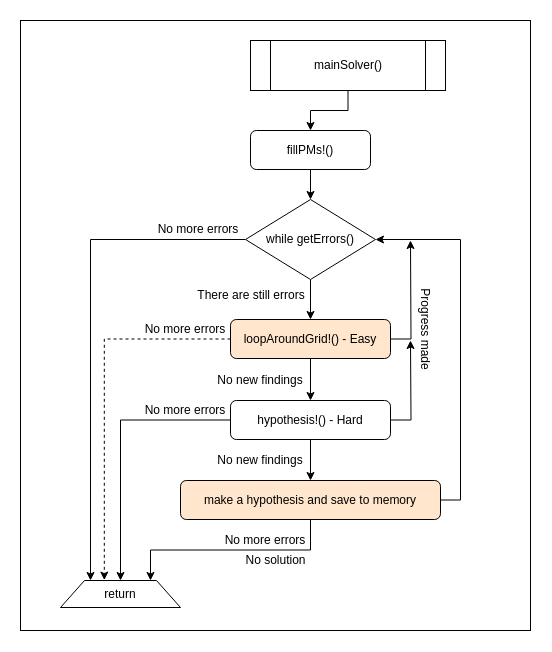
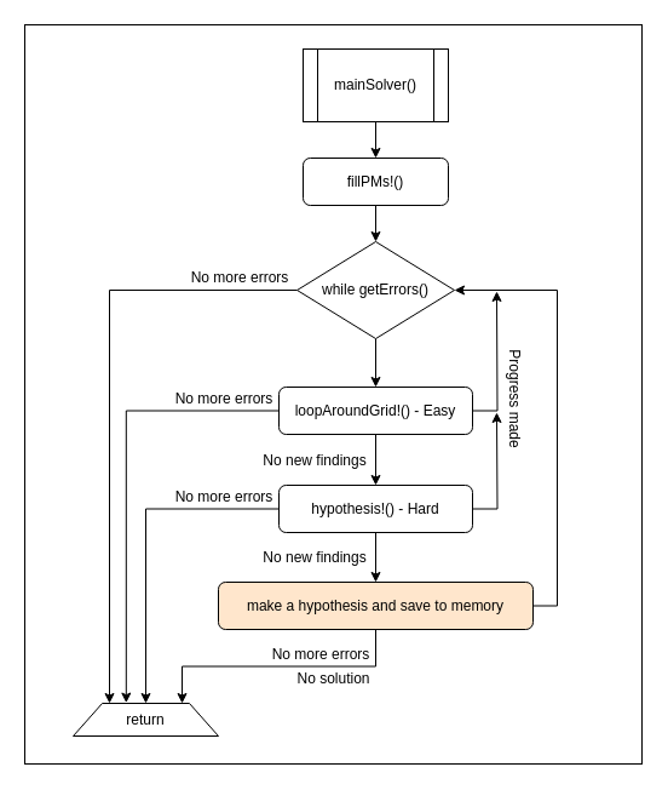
- <mxCell id="6" value="mainSolver()" style="shape=process;whiteSpace=wrap;html=1;backgroundOutline=1;" parent="1" vertex="1"><mxGeometry x="250" y="40" width="195" height="50" as="geometry" /></mxCell>
+ <mxCell id="6" value="mainSolver()" style="shape=process;whiteSpace=wrap;html=1;backgroundOutline=1;" parent="1" vertex="1"><mxGeometry x="250" y="40" width="120" height="60" as="geometry" /></mxCell>
- <mxCell id="14" value="There are still errors" style="text;html=1;strokeColor=none;fillColor=none;align=center;verticalAlign=middle;whiteSpace=wrap;rounded=0;" parent="1" vertex="1"><mxGeometry x="196" y="285" width="110" height="20" as="geometry" /></mxCell>
- <mxCell id="10" value="loopAroundGrid!() - Easy" style="rounded=1;whiteSpace=wrap;html=1;fillColor=#ffe6cc;" parent="1" vertex="1"><mxGeometry x="230" y="319" width="160" height="39" as="geometry" /></mxCell>
+ <mxCell id="10" value="loopAroundGrid!() - Easy" style="rounded=1;whiteSpace=wrap;html=1;" parent="1" vertex="1"><mxGeometry x="230" y="319" width="160" height="39" as="geometry" /></mxCell>
- <mxCell id="8" style="edgeStyle=orthogonalEdgeStyle;rounded=0;orthogonalLoop=1;jettySize=auto;html=1;exitX=0;exitY=0.5;exitDx=0;exitDy=0;entryX=0.365;entryY=-0.015;entryDx=0;entryDy=0;entryPerimeter=0;dashed=1;" parent="1" source="10" target="16" edge="1"><mxGeometry relative="1" as="geometry" /></mxCell>
+ <mxCell id="8" style="edgeStyle=orthogonalEdgeStyle;rounded=0;orthogonalLoop=1;jettySize=auto;html=1;exitX=0;exitY=0.5;exitDx=0;exitDy=0;entryX=0.365;entryY=-0.015;entryDx=0;entryDy=0;entryPerimeter=0;" parent="1" source="10" target="16" edge="1"><mxGeometry relative="1" as="geometry" /></mxCell>
